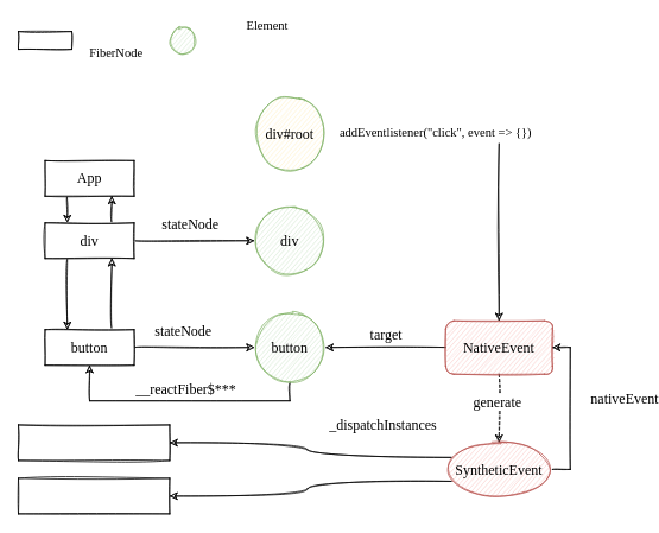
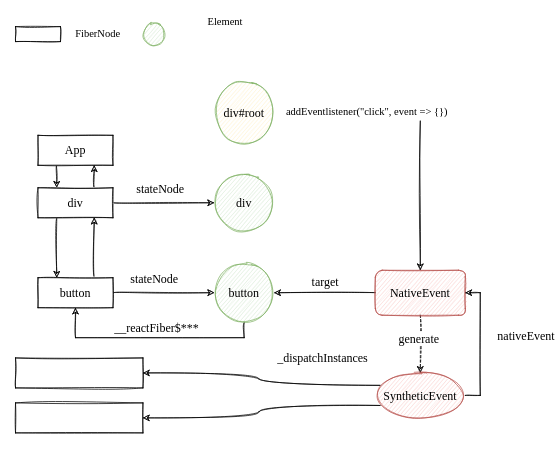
- <mxCell id="30" value="FiberNode" style="text;html=1;strokeColor=none;fillColor=none;align=center;verticalAlign=middle;whiteSpace=wrap;rounded=0;sketch=1;fontFamily=Comic Sans MS;fontSize=14;" vertex="1" parent="1"><mxGeometry x="110" y="50" width="40" height="20" as="geometry" /></mxCell>
+ <mxCell id="30" value="FiberNode" style="text;html=1;strokeColor=none;fillColor=none;align=center;verticalAlign=middle;whiteSpace=wrap;rounded=0;sketch=1;fontFamily=Comic Sans MS;fontSize=14;" vertex="1" parent="1"><mxGeometry x="110" y="35" width="40" height="20" as="geometry" /></mxCell>
